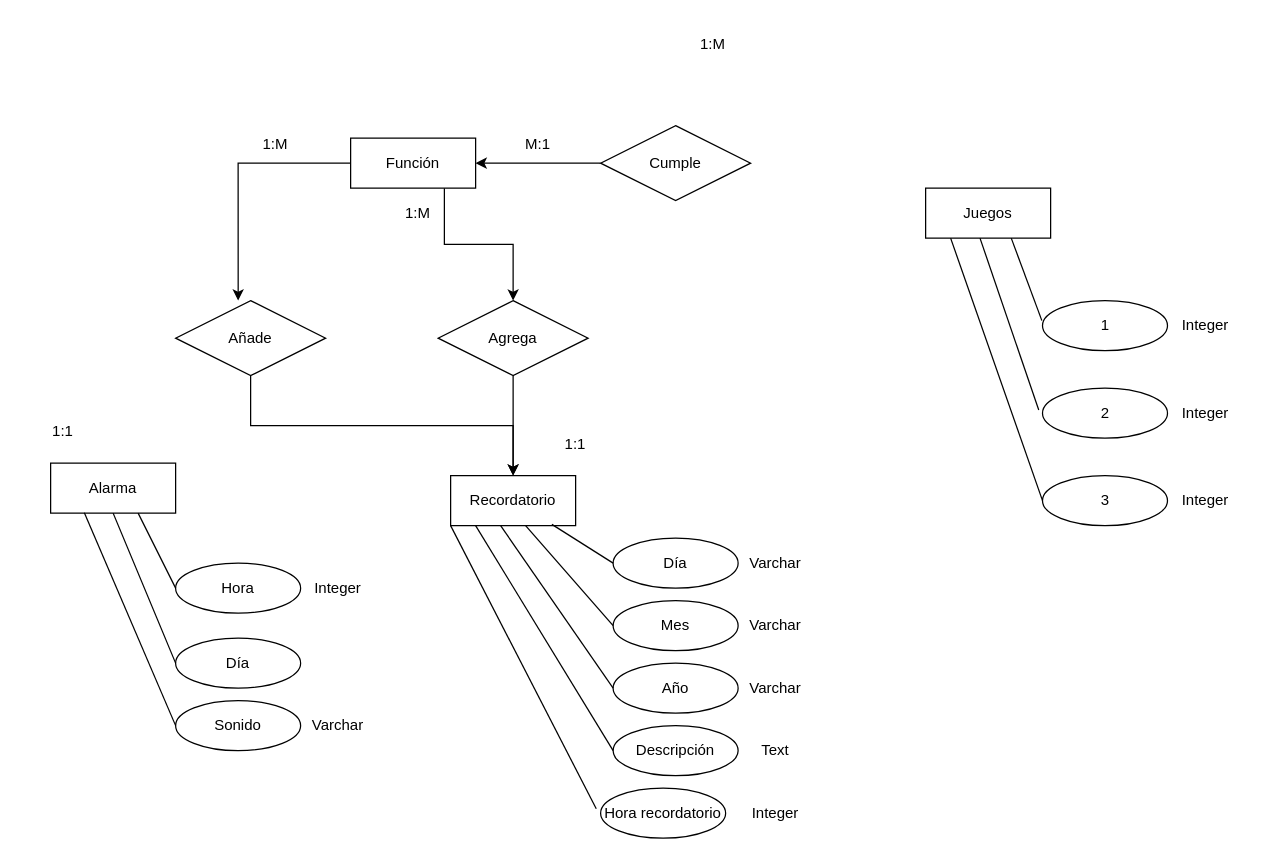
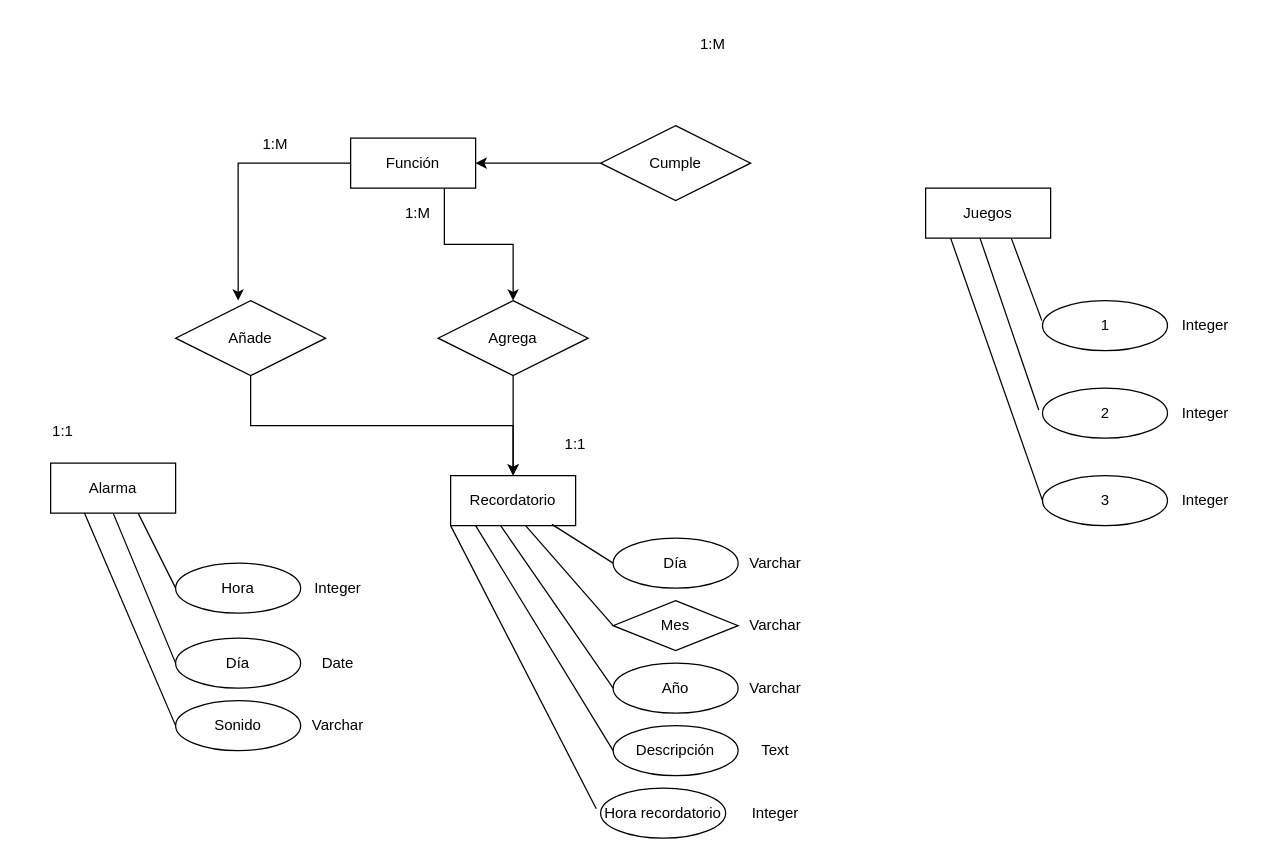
- <mxCell id="51" value="M:1" style="text;html=1;align=center;verticalAlign=middle;whiteSpace=wrap;rounded=0;" vertex="1" parent="1"><mxGeometry x="400" y="100" width="60" height="30" as="geometry" /></mxCell>
- <mxCell id="18" value="Mes" style="ellipse;whiteSpace=wrap;html=1;align=center;" vertex="1" parent="1"><mxGeometry x="490" y="480" width="100" height="40" as="geometry" /></mxCell>
+ <mxCell id="18" value="Mes" style="rhombus;whiteSpace=wrap;html=1;align=center;" vertex="1" parent="1"><mxGeometry x="490" y="480" width="100" height="40" as="geometry" /></mxCell>
+ <mxCell id="41" value="Date" style="text;html=1;align=center;verticalAlign=middle;whiteSpace=wrap;rounded=0;" vertex="1" parent="1"><mxGeometry x="240" y="515" width="60" height="30" as="geometry" /></mxCell>
